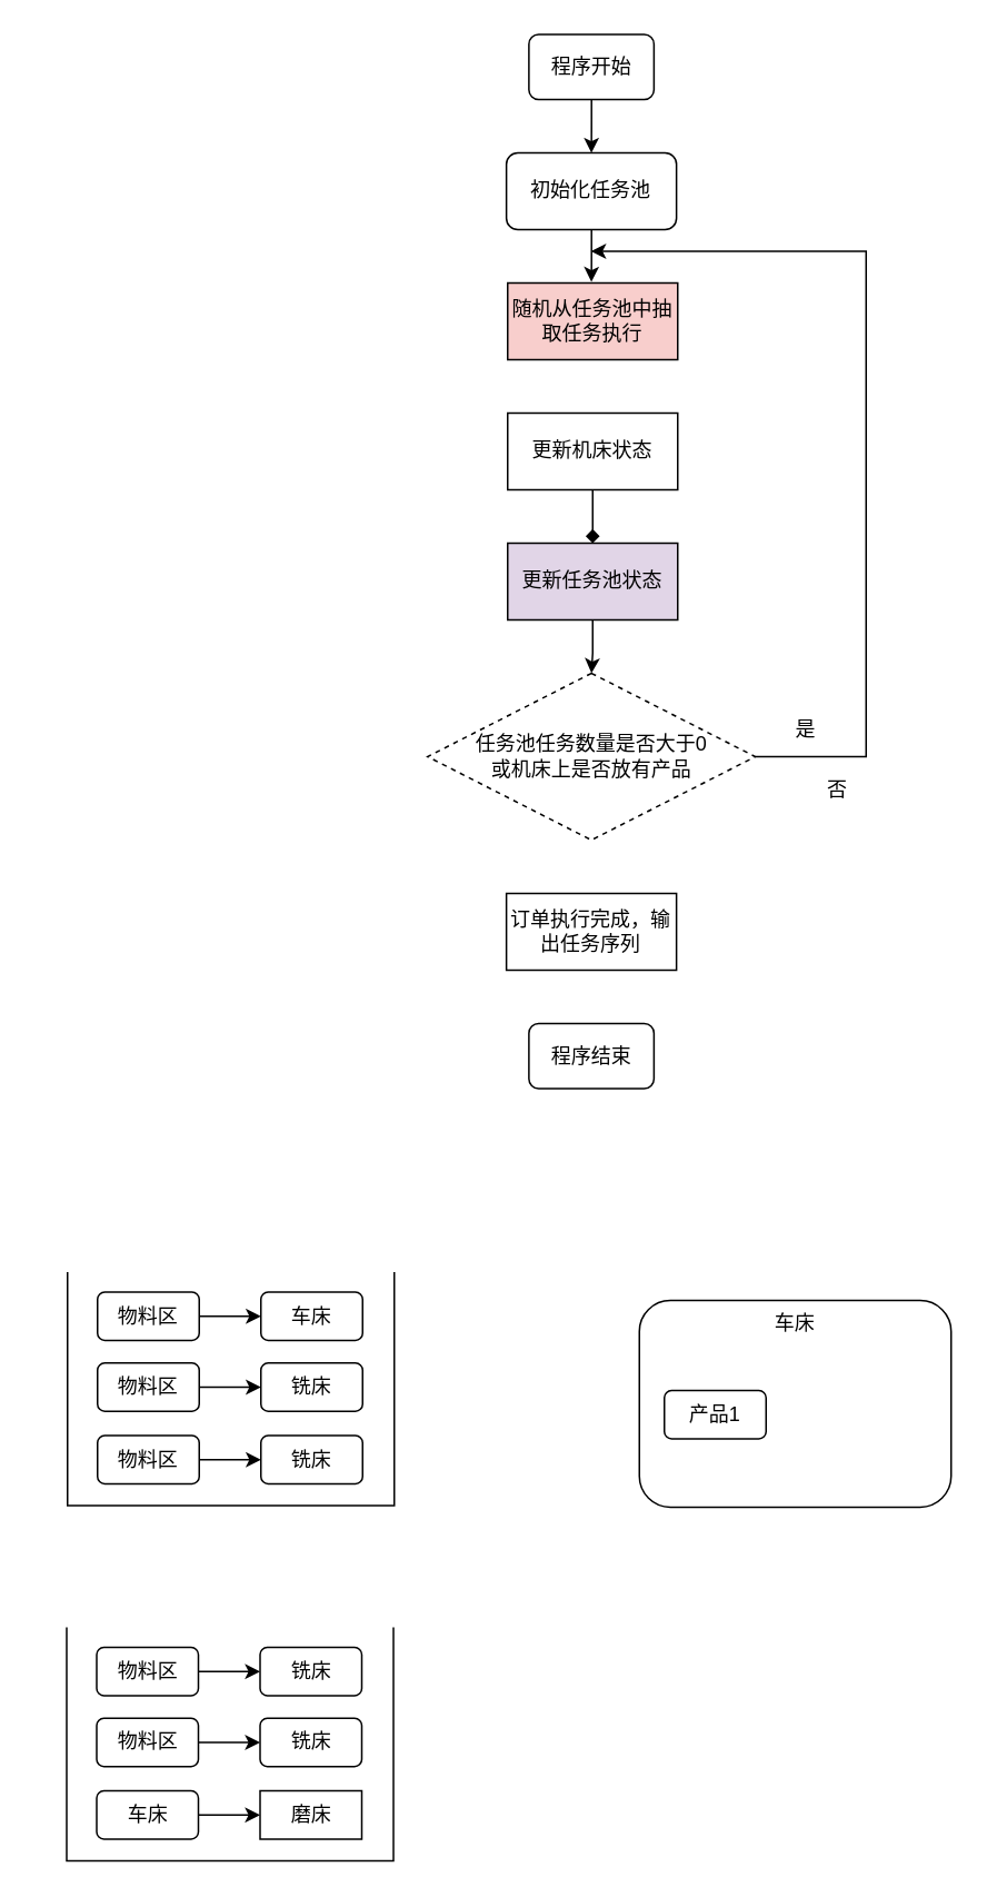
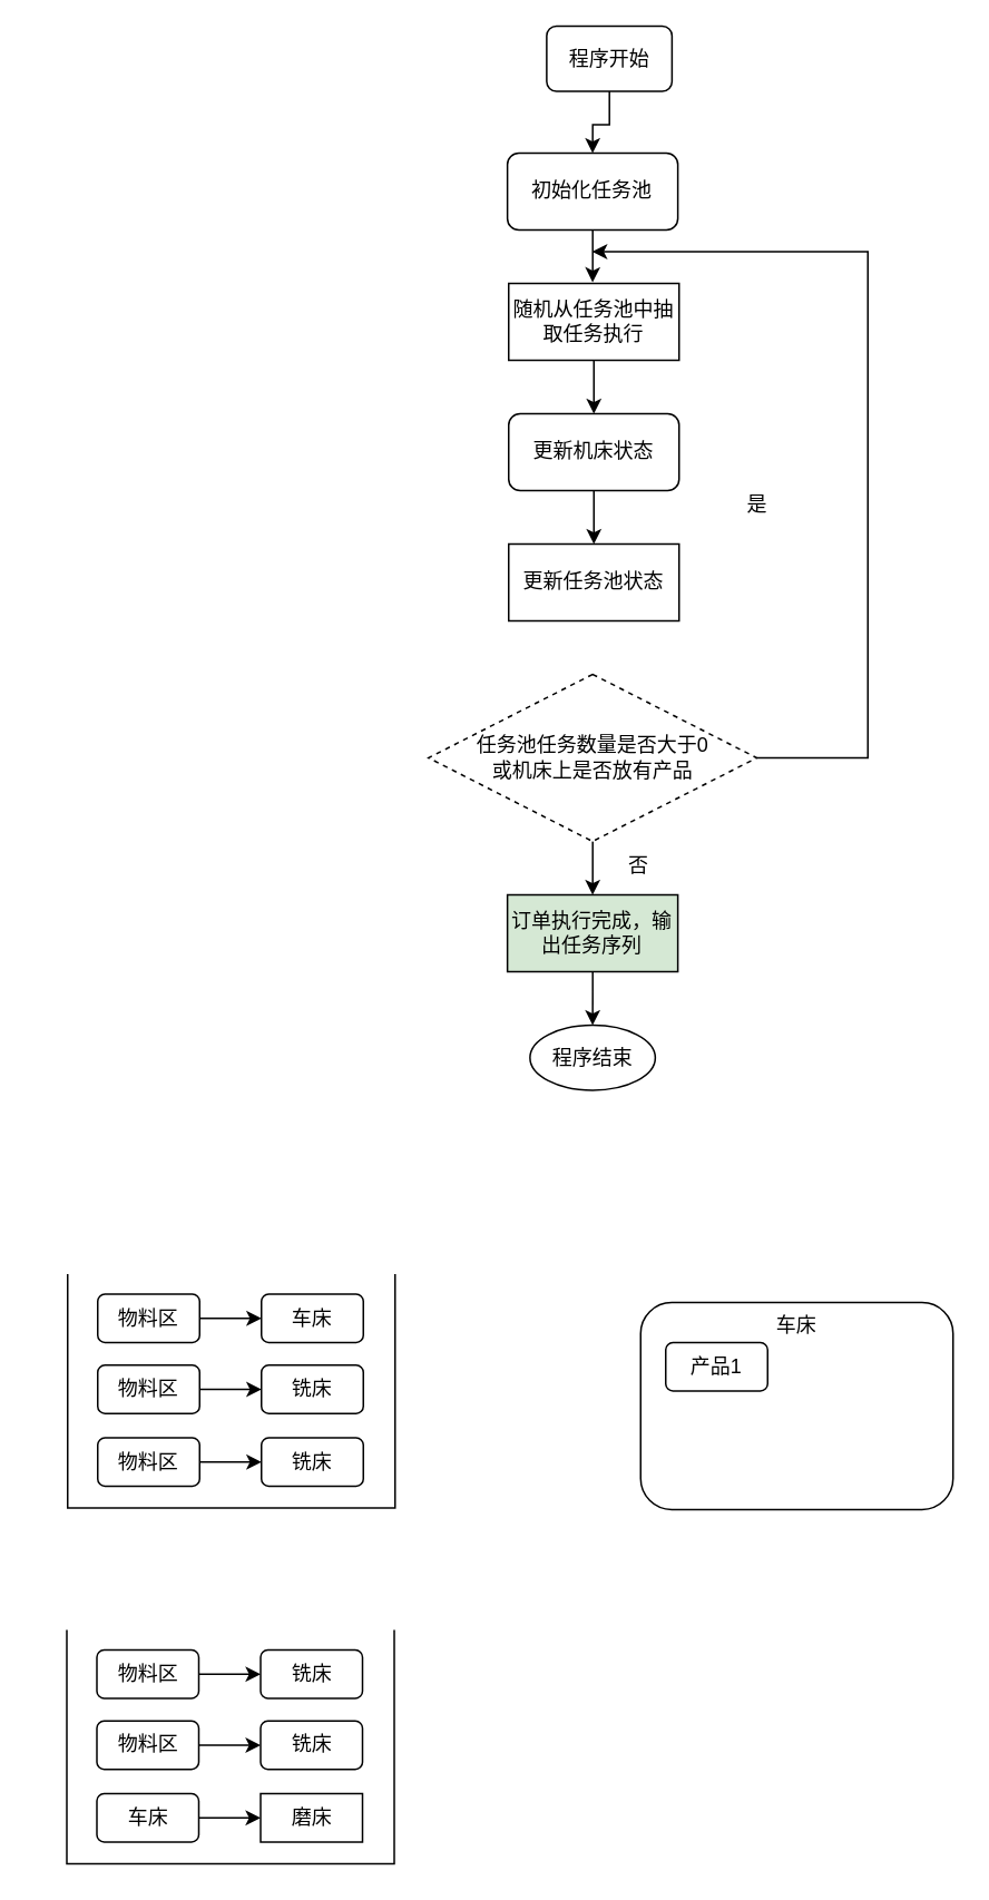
- <mxCell id="3" value="程序开始" style="rounded=1;whiteSpace=wrap;html=1;" vertex="1" parent="1"><mxGeometry x="316.75" y="20" width="75" height="39" as="geometry" /></mxCell>
+ <mxCell id="3" value="程序开始" style="rounded=1;whiteSpace=wrap;html=1;" vertex="1" parent="1"><mxGeometry x="326.75" y="15" width="75" height="39" as="geometry" /></mxCell>
- <mxCell id="7" value="随机从任务池中抽取任务执行" style="rounded=0;whiteSpace=wrap;html=1;fillColor=#f8cecc;" vertex="1" parent="1"><mxGeometry x="304" y="169" width="102" height="46" as="geometry" /></mxCell>
+ <mxCell id="7" value="随机从任务池中抽取任务执行" style="rounded=0;whiteSpace=wrap;html=1;" vertex="1" parent="1"><mxGeometry x="304" y="169" width="102" height="46" as="geometry" /></mxCell>
+ <mxCell id="6" style="edgeStyle=orthogonalEdgeStyle;rounded=0;orthogonalLoop=1;jettySize=auto;html=1;" edge="1" parent="1" source="7" target="9"><mxGeometry relative="1" as="geometry" /></mxCell>
- <mxCell id="9" value="更新机床状态" style="rounded=0;whiteSpace=wrap;html=1;" vertex="1" parent="1"><mxGeometry x="304" y="247" width="102" height="46" as="geometry" /></mxCell>
+ <mxCell id="9" value="更新机床状态" style="whiteSpace=wrap;html=1;rounded=1;" vertex="1" parent="1"><mxGeometry x="304" y="247" width="102" height="46" as="geometry" /></mxCell>
- <mxCell id="8" style="edgeStyle=orthogonalEdgeStyle;rounded=0;orthogonalLoop=1;jettySize=auto;html=1;entryX=0.5;entryY=0;entryDx=0;entryDy=0;endArrow=diamond;" edge="1" parent="1" source="9" target="11"><mxGeometry relative="1" as="geometry" /></mxCell>
+ <mxCell id="8" style="edgeStyle=orthogonalEdgeStyle;rounded=0;orthogonalLoop=1;jettySize=auto;html=1;entryX=0.5;entryY=0;entryDx=0;entryDy=0;" edge="1" parent="1" source="9" target="11"><mxGeometry relative="1" as="geometry" /></mxCell>
- <mxCell id="11" value="更新任务池状态" style="rounded=0;whiteSpace=wrap;html=1;fillColor=#e1d5e7;" vertex="1" parent="1"><mxGeometry x="304" y="325" width="102" height="46" as="geometry" /></mxCell>
+ <mxCell id="11" value="更新任务池状态" style="rounded=0;whiteSpace=wrap;html=1;" vertex="1" parent="1"><mxGeometry x="304" y="325" width="102" height="46" as="geometry" /></mxCell>
- <mxCell id="10" style="edgeStyle=orthogonalEdgeStyle;rounded=0;orthogonalLoop=1;jettySize=auto;html=1;entryX=0.5;entryY=0;entryDx=0;entryDy=0;" edge="1" parent="1" source="11" target="14"><mxGeometry relative="1" as="geometry" /></mxCell>
- <mxCell id="15" value="是" style="text;html=1;strokeColor=none;fillColor=none;align=center;verticalAlign=middle;whiteSpace=wrap;rounded=0;" vertex="1" parent="1"><mxGeometry x="452.5" y="422" width="60" height="30" as="geometry" /></mxCell>
+ <mxCell id="15" value="是" style="text;html=1;strokeColor=none;fillColor=none;align=center;verticalAlign=middle;whiteSpace=wrap;rounded=0;" vertex="1" parent="1"><mxGeometry x="422.5" y="287" width="60" height="30" as="geometry" /></mxCell>
- <mxCell id="19" value="否" style="text;html=1;strokeColor=none;fillColor=none;align=center;verticalAlign=middle;whiteSpace=wrap;rounded=0;" vertex="1" parent="1"><mxGeometry x="472" y="458" width="60" height="30" as="geometry" /></mxCell>
+ <mxCell id="19" value="否" style="text;html=1;strokeColor=none;fillColor=none;align=center;verticalAlign=middle;whiteSpace=wrap;rounded=0;" vertex="1" parent="1"><mxGeometry x="352" y="503" width="60" height="30" as="geometry" /></mxCell>
+ <mxCell id="13" style="edgeStyle=orthogonalEdgeStyle;rounded=0;orthogonalLoop=1;jettySize=auto;html=1;entryX=0.5;entryY=0;entryDx=0;entryDy=0;" edge="1" parent="1" source="14" target="17"><mxGeometry relative="1" as="geometry" /></mxCell>
- <mxCell id="17" value="订单执行完成，输出任务序列" style="rounded=0;whiteSpace=wrap;html=1;" vertex="1" parent="1"><mxGeometry x="303.25" y="535" width="102" height="46" as="geometry" /></mxCell>
+ <mxCell id="17" value="订单执行完成，输出任务序列" style="rounded=0;whiteSpace=wrap;html=1;fillColor=#d5e8d4;" vertex="1" parent="1"><mxGeometry x="303.25" y="535" width="102" height="46" as="geometry" /></mxCell>
+ <mxCell id="16" style="edgeStyle=orthogonalEdgeStyle;rounded=0;orthogonalLoop=1;jettySize=auto;html=1;entryX=0.5;entryY=0;entryDx=0;entryDy=0;" edge="1" parent="1" source="17" target="18"><mxGeometry relative="1" as="geometry" /></mxCell>
- <mxCell id="18" value="程序结束" style="rounded=1;whiteSpace=wrap;html=1;" vertex="1" parent="1"><mxGeometry x="316.75" y="613" width="75" height="39" as="geometry" /></mxCell>
+ <mxCell id="18" value="程序结束" style="ellipse;whiteSpace=wrap;html=1;" vertex="1" parent="1"><mxGeometry x="316.75" y="613" width="75" height="39" as="geometry" /></mxCell>
- <mxCell id="32" value="产品1" style="rounded=1;whiteSpace=wrap;html=1;" vertex="1" parent="1"><mxGeometry x="398" y="833" width="61" height="29" as="geometry" /></mxCell>
+ <mxCell id="32" value="产品1" style="rounded=1;whiteSpace=wrap;html=1;" vertex="1" parent="1"><mxGeometry x="398" y="803" width="61" height="29" as="geometry" /></mxCell>
